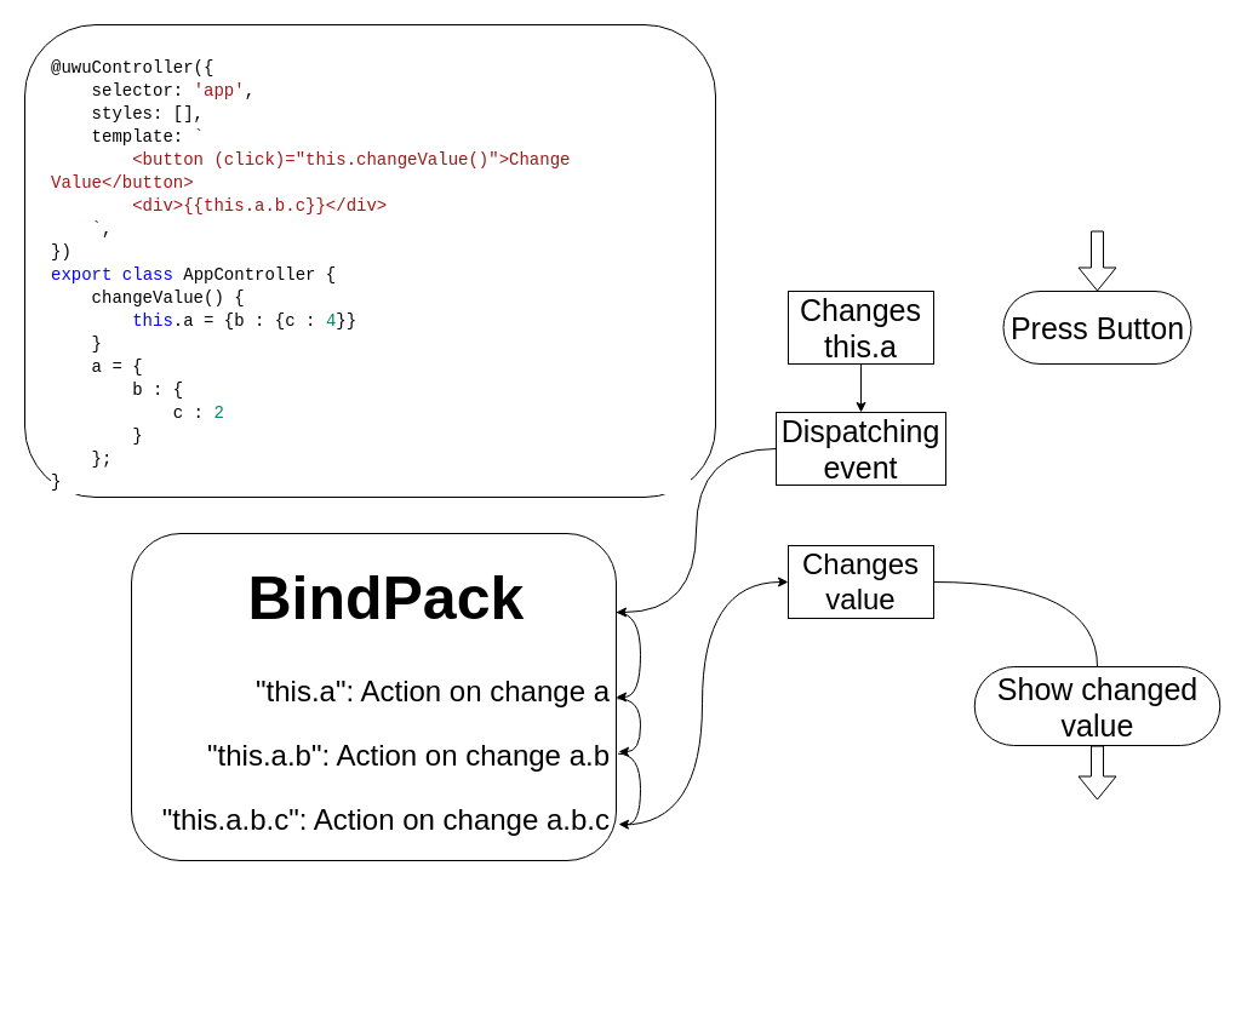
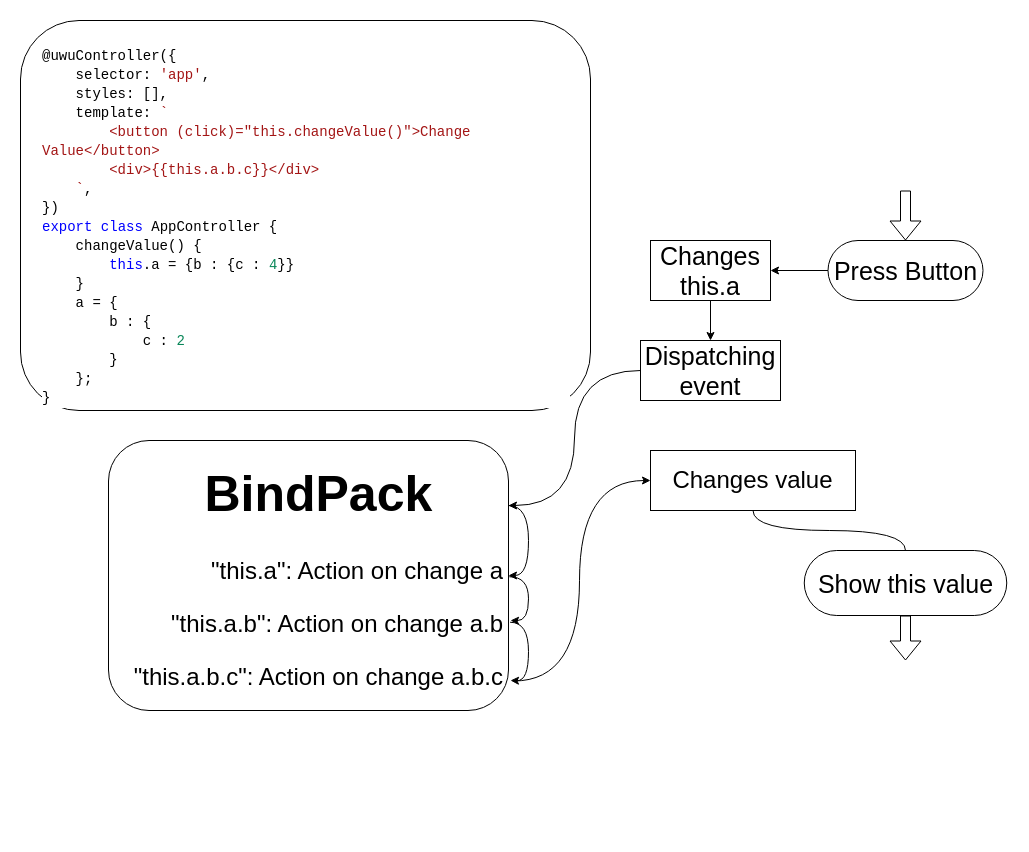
+ <mxCell id="9" style="edgeStyle=orthogonalEdgeStyle;rounded=0;orthogonalLoop=1;jettySize=auto;html=1;entryX=1;entryY=0.5;entryDx=0;entryDy=0;fontSize=25;" edge="1" parent="1" source="10" target="12"><mxGeometry relative="1" as="geometry" /></mxCell>
- <mxCell id="19" value="Changes value" style="rounded=0;whiteSpace=wrap;html=1;fontSize=24;" vertex="1" parent="1"><mxGeometry x="650" y="450" width="120" height="60" as="geometry" /></mxCell>
+ <mxCell id="19" value="Changes value" style="rounded=0;whiteSpace=wrap;html=1;fontSize=24;" vertex="1" parent="1"><mxGeometry x="650" y="450" width="205" height="60" as="geometry" /></mxCell>
- <mxCell id="20" value="Show changed value" style="rounded=1;whiteSpace=wrap;html=1;fontSize=25;arcSize=50;" vertex="1" parent="1"><mxGeometry x="803.75" y="550" width="202.5" height="65" as="geometry" /></mxCell>
+ <mxCell id="20" value="Show this value" style="rounded=1;whiteSpace=wrap;html=1;fontSize=25;arcSize=50;" vertex="1" parent="1"><mxGeometry x="803.75" y="550" width="202.5" height="65" as="geometry" /></mxCell>
